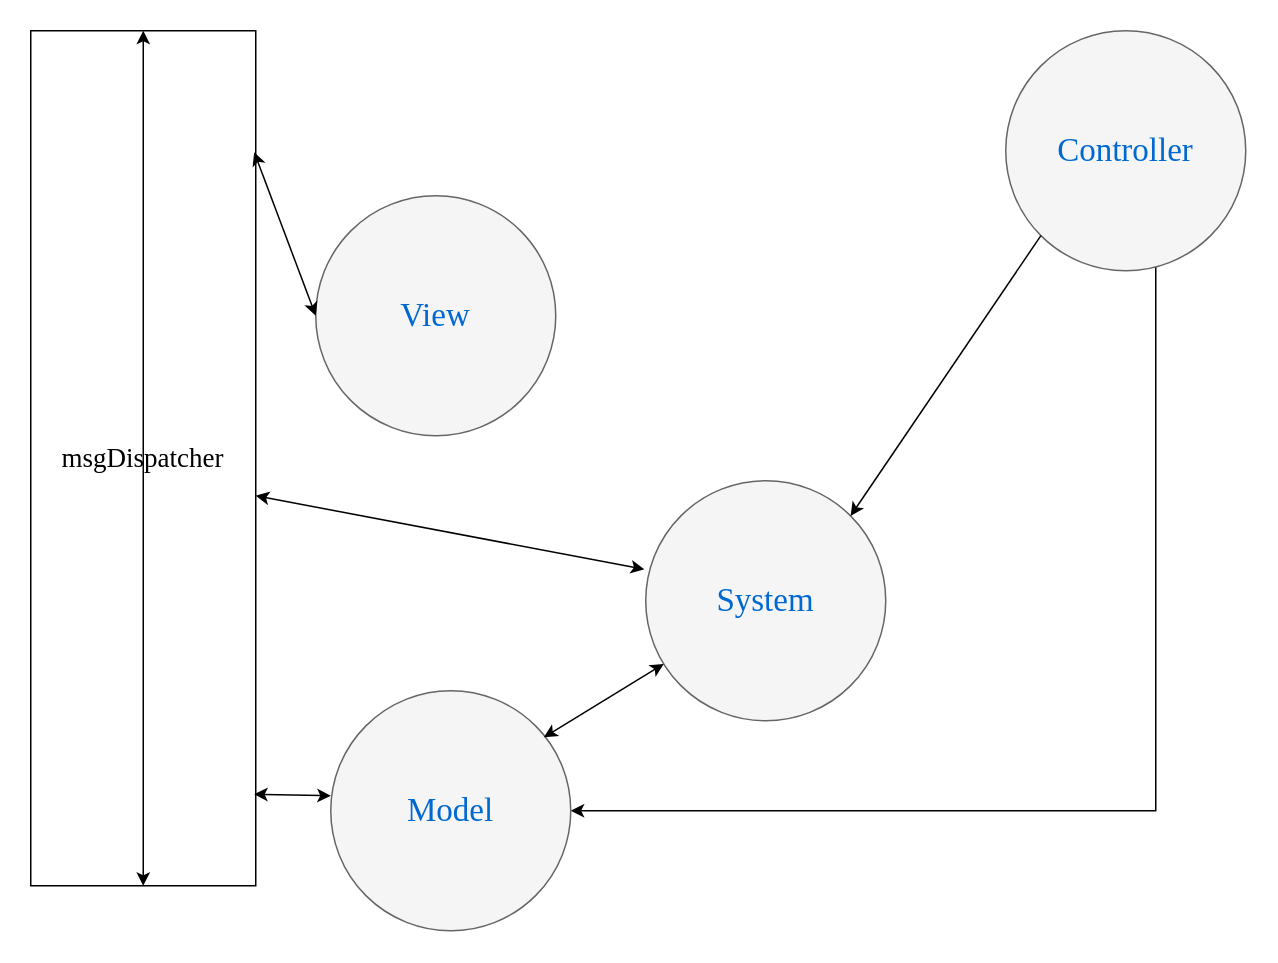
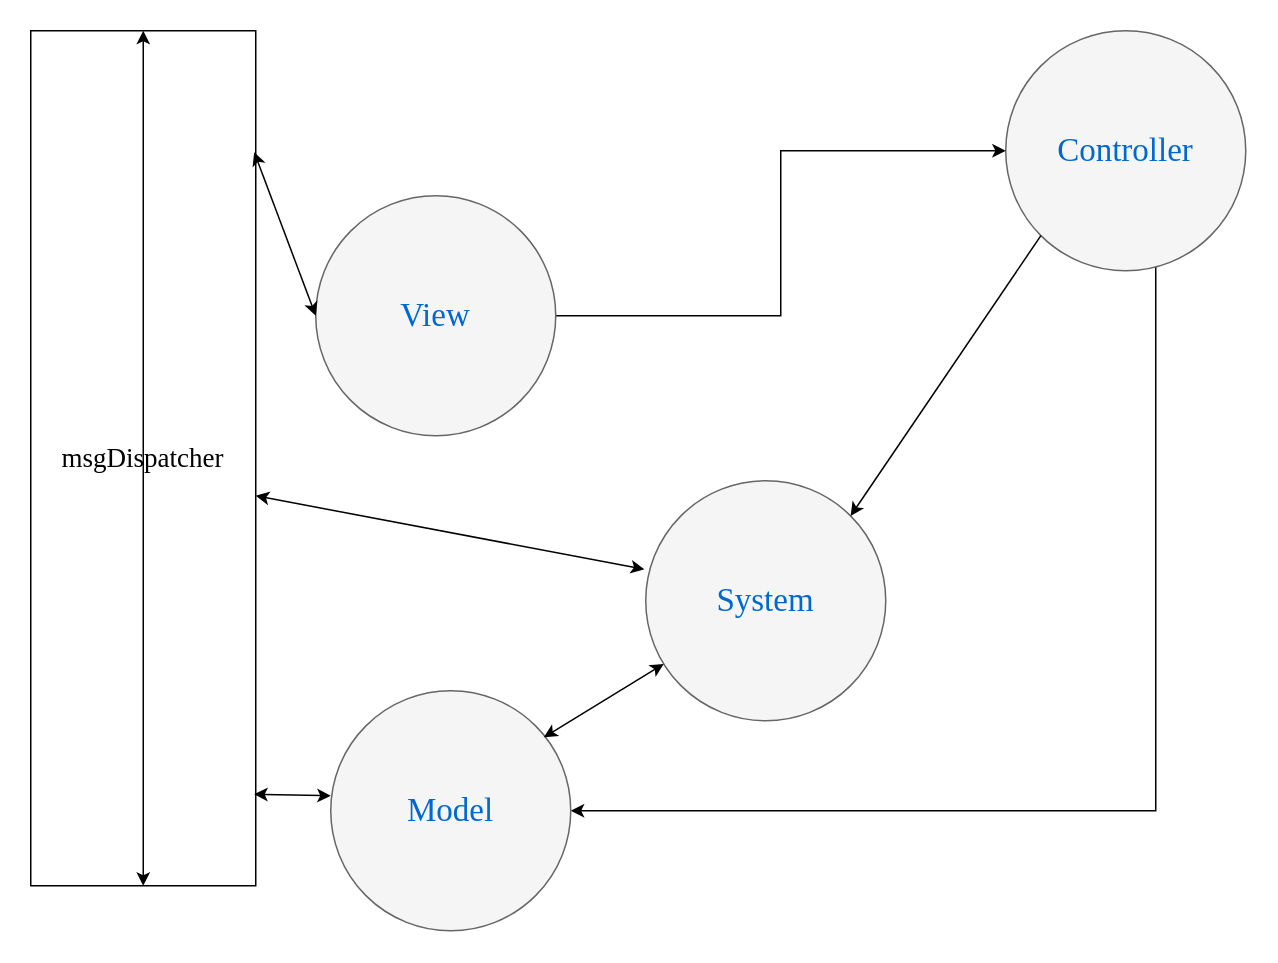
+ <mxCell id="5" style="edgeStyle=orthogonalEdgeStyle;rounded=0;orthogonalLoop=1;jettySize=auto;html=1;entryX=0;entryY=0.5;entryDx=0;entryDy=0;" edge="1" parent="1" source="6" target="3"><mxGeometry relative="1" as="geometry" /></mxCell>
